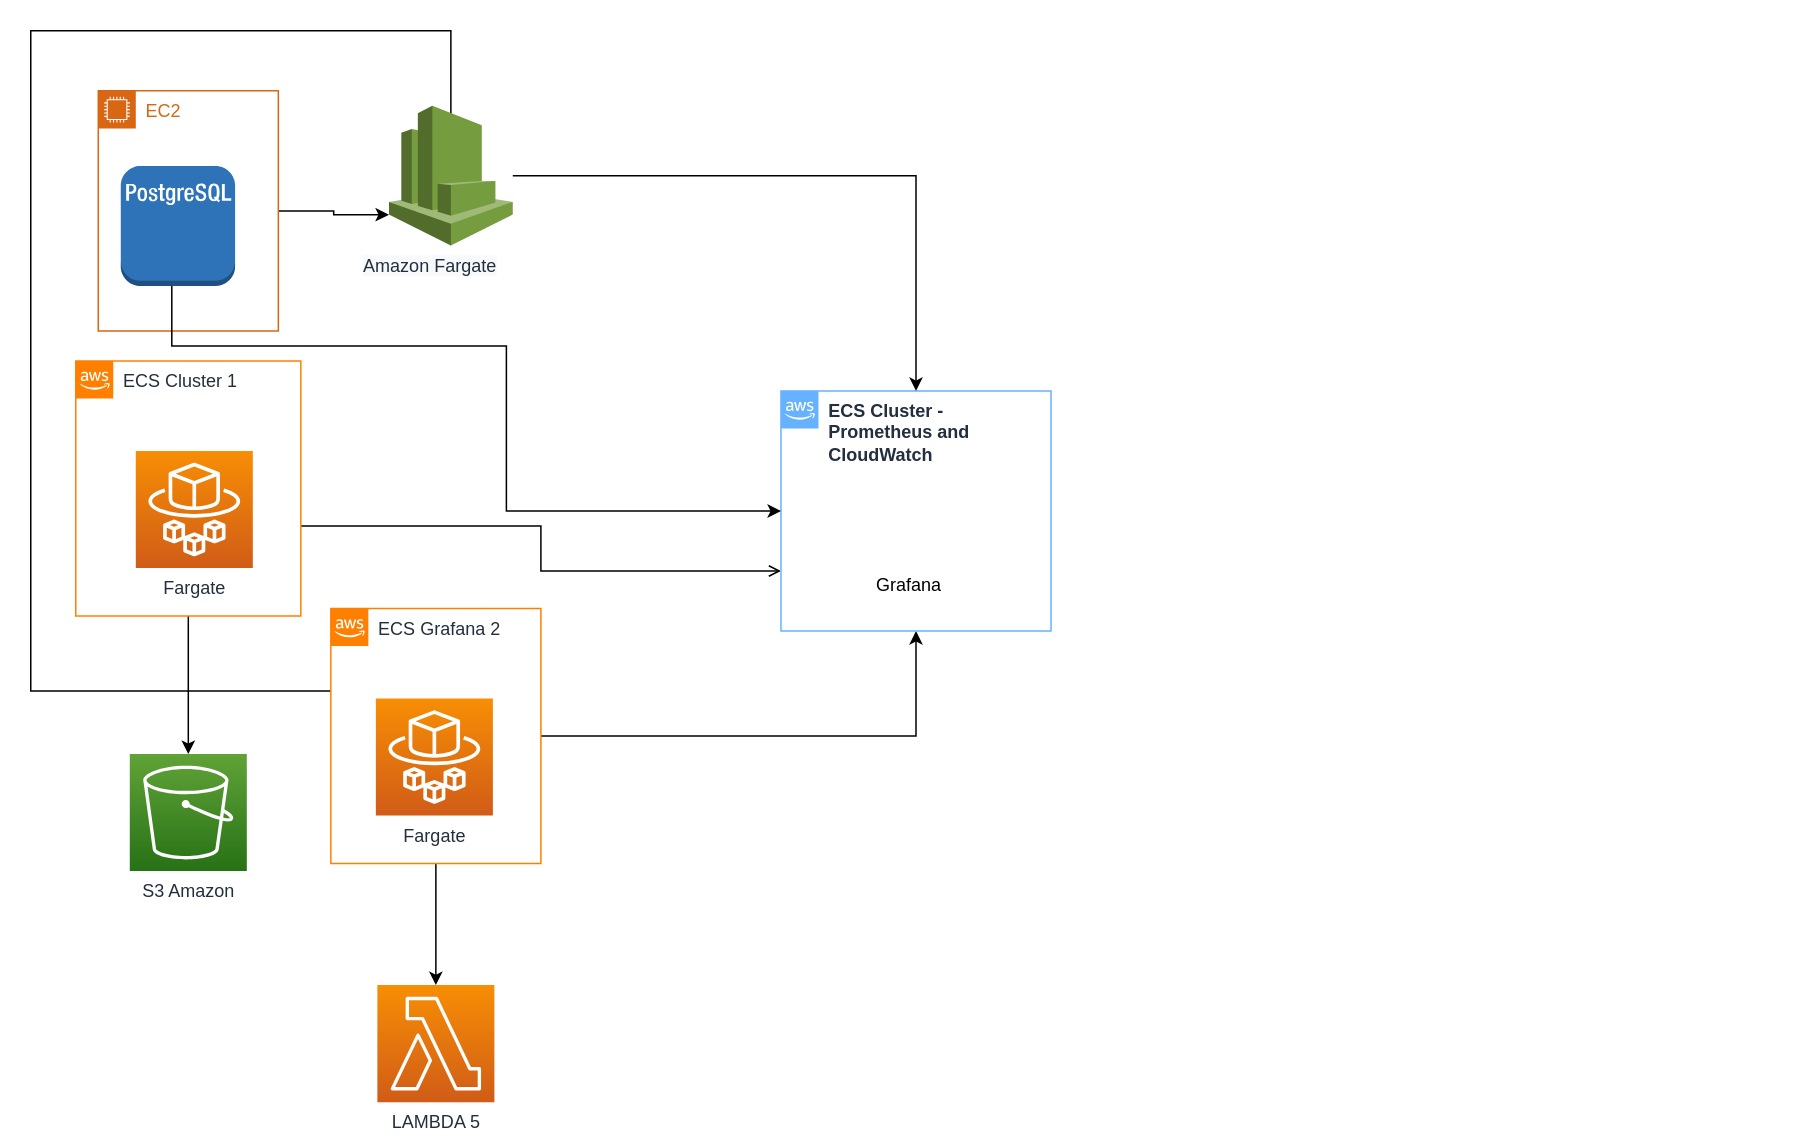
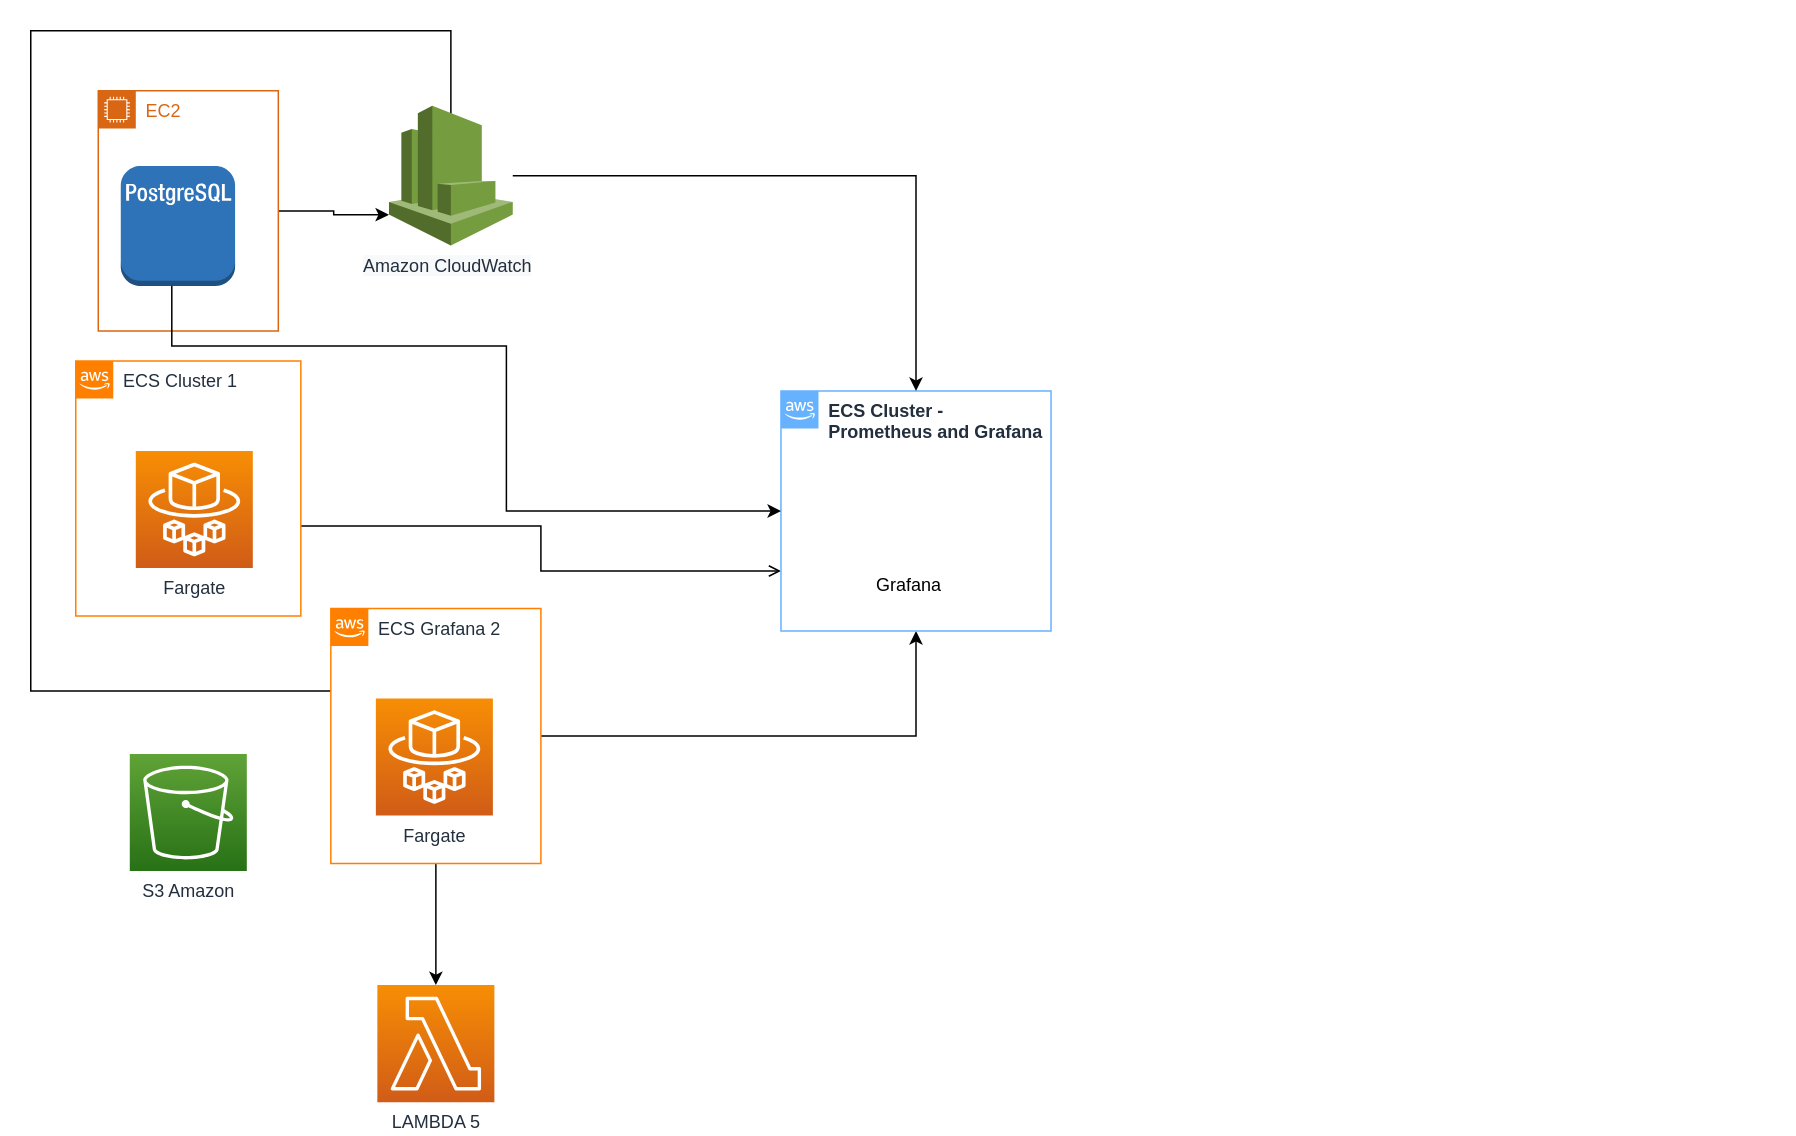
- <mxCell id="24" value="&lt;span style=&quot;color: rgb(35, 47, 62); font-family: Helvetica; font-size: 12px; font-style: normal; font-variant-ligatures: normal; font-variant-caps: normal; font-weight: 400; letter-spacing: normal; orphans: 2; text-align: center; text-indent: 0px; text-transform: none; widows: 2; word-spacing: 0px; -webkit-text-stroke-width: 0px; background-color: rgb(248, 249, 250); text-decoration-thickness: initial; text-decoration-style: initial; text-decoration-color: initial; float: none; display: inline !important;&quot;&gt;Amazon Fargate&lt;/span&gt;" style="text;whiteSpace=wrap;html=1;" vertex="1" parent="22"><mxGeometry y="93" width="120" height="27" as="geometry" /></mxCell>
+ <mxCell id="24" value="&lt;span style=&quot;color: rgb(35, 47, 62); font-family: Helvetica; font-size: 12px; font-style: normal; font-variant-ligatures: normal; font-variant-caps: normal; font-weight: 400; letter-spacing: normal; orphans: 2; text-align: center; text-indent: 0px; text-transform: none; widows: 2; word-spacing: 0px; -webkit-text-stroke-width: 0px; background-color: rgb(248, 249, 250); text-decoration-thickness: initial; text-decoration-style: initial; text-decoration-color: initial; float: none; display: inline !important;&quot;&gt;Amazon CloudWatch&lt;/span&gt;" style="text;whiteSpace=wrap;html=1;" vertex="1" parent="22"><mxGeometry y="93" width="120" height="27" as="geometry" /></mxCell>
- <mxCell id="17" value="&lt;span style=&quot;text-align: center;&quot;&gt;&lt;b&gt;ECS Cluster - Prometheus and CloudWatch&lt;/b&gt;&lt;/span&gt;" style="points=[[0,0],[0.25,0],[0.5,0],[0.75,0],[1,0],[1,0.25],[1,0.5],[1,0.75],[1,1],[0.75,1],[0.5,1],[0.25,1],[0,1],[0,0.75],[0,0.5],[0,0.25]];outlineConnect=0;gradientColor=none;html=1;whiteSpace=wrap;fontSize=12;fontStyle=0;container=1;pointerEvents=0;collapsible=0;recursiveResize=0;shape=mxgraph.aws4.group;grIcon=mxgraph.aws4.group_aws_cloud_alt;strokeColor=#66B2FF;fillColor=none;verticalAlign=top;align=left;spacingLeft=30;fontColor=#232F3E;dashed=0;" vertex="1" parent="1"><mxGeometry x="520" y="260" width="180" height="160" as="geometry" /></mxCell>
+ <mxCell id="17" value="&lt;span style=&quot;text-align: center;&quot;&gt;&lt;b&gt;ECS Cluster - Prometheus and Grafana&lt;/b&gt;&lt;/span&gt;" style="points=[[0,0],[0.25,0],[0.5,0],[0.75,0],[1,0],[1,0.25],[1,0.5],[1,0.75],[1,1],[0.75,1],[0.5,1],[0.25,1],[0,1],[0,0.75],[0,0.5],[0,0.25]];outlineConnect=0;gradientColor=none;html=1;whiteSpace=wrap;fontSize=12;fontStyle=0;container=1;pointerEvents=0;collapsible=0;recursiveResize=0;shape=mxgraph.aws4.group;grIcon=mxgraph.aws4.group_aws_cloud_alt;strokeColor=#66B2FF;fillColor=none;verticalAlign=top;align=left;spacingLeft=30;fontColor=#232F3E;dashed=0;" vertex="1" parent="1"><mxGeometry x="520" y="260" width="180" height="160" as="geometry" /></mxCell>
- <mxCell id="5" style="edgeStyle=orthogonalEdgeStyle;rounded=0;orthogonalLoop=1;jettySize=auto;html=1;entryX=0.5;entryY=0;entryDx=0;entryDy=0;entryPerimeter=0;" edge="1" parent="1" source="7" target="16"><mxGeometry relative="1" as="geometry" /></mxCell>
